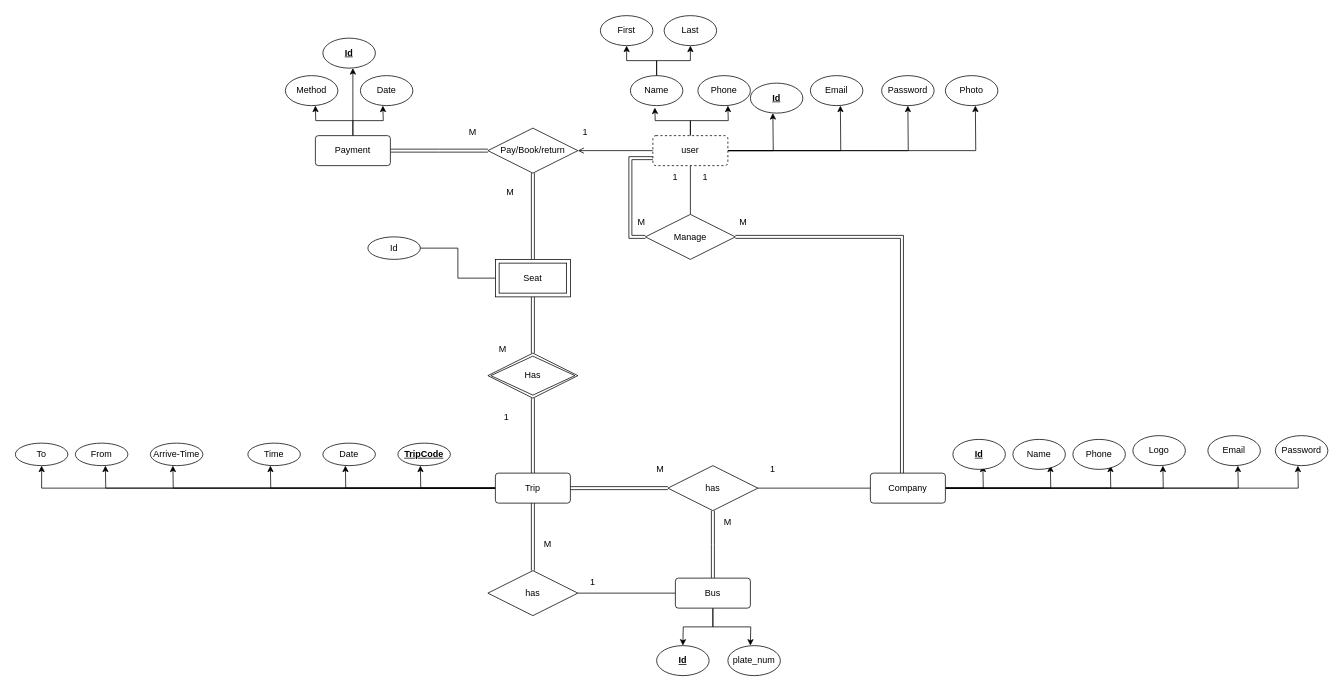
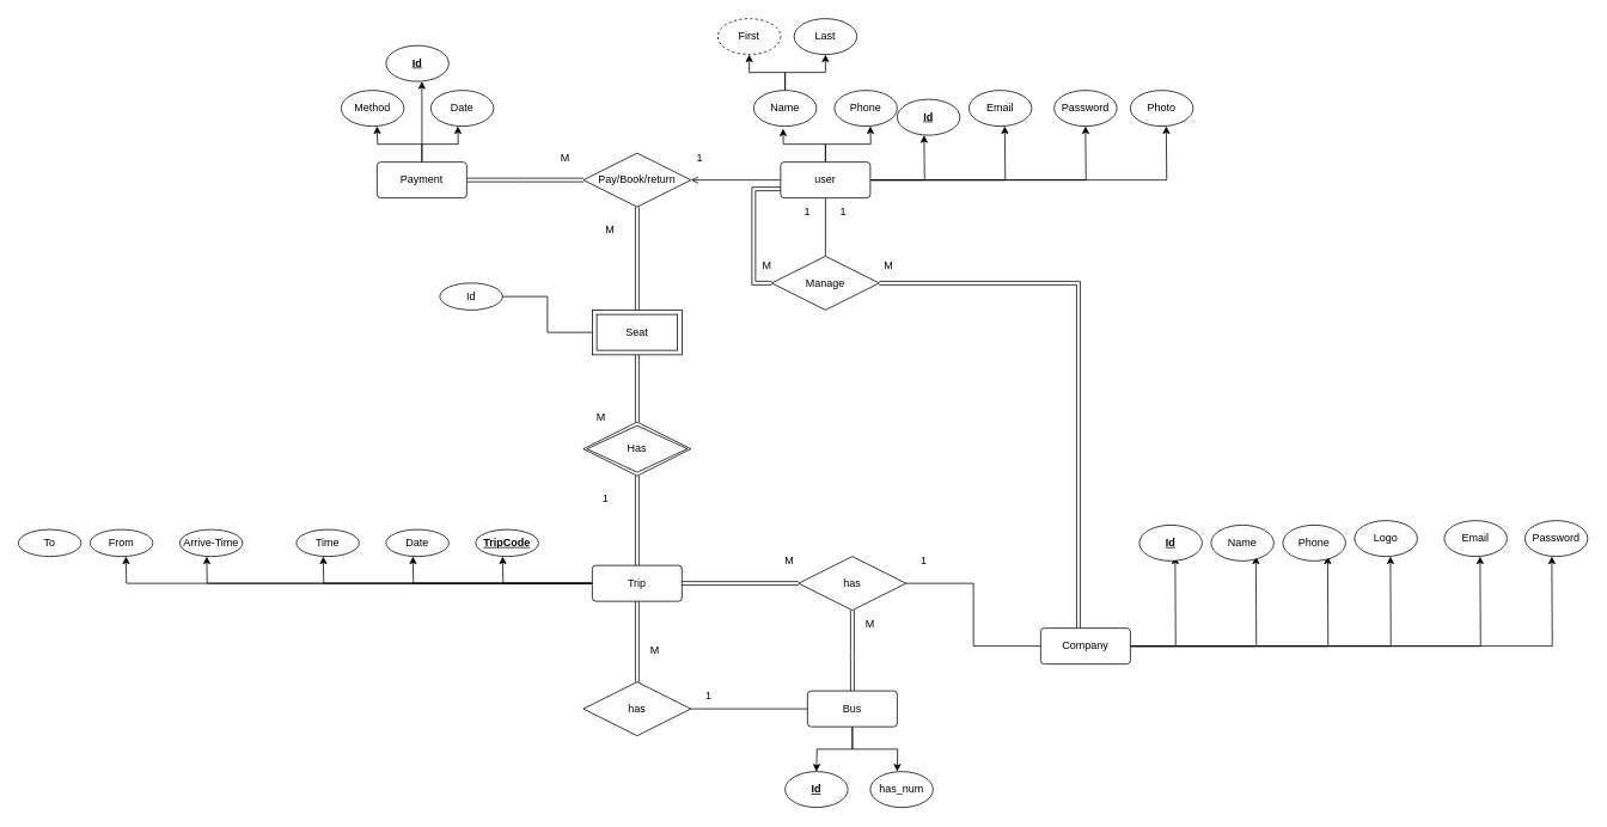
- <mxCell id="64" value="First" style="ellipse;whiteSpace=wrap;html=1;" parent="1" vertex="1"><mxGeometry x="800" y="20" width="70" height="40" as="geometry" /></mxCell>
+ <mxCell id="64" value="First" style="ellipse;whiteSpace=wrap;html=1;dashed=1;" parent="1" vertex="1"><mxGeometry x="800" y="20" width="70" height="40" as="geometry" /></mxCell>
- <mxCell id="10" value="user" style="rounded=1;arcSize=10;whiteSpace=wrap;html=1;align=center;dashed=1;" parent="1" vertex="1"><mxGeometry x="870" y="180" width="100" height="40" as="geometry" /></mxCell>
+ <mxCell id="10" value="user" style="rounded=1;arcSize=10;whiteSpace=wrap;html=1;align=center;" parent="1" vertex="1"><mxGeometry x="870" y="180" width="100" height="40" as="geometry" /></mxCell>
- <mxCell id="25" style="edgeStyle=orthogonalEdgeStyle;rounded=0;orthogonalLoop=1;jettySize=auto;html=1;" edge="1" parent="1" source="26" target="43"><mxGeometry relative="1" as="geometry" /></mxCell>
- <mxCell id="37" value="Company" style="rounded=1;arcSize=10;whiteSpace=wrap;html=1;align=center;" parent="1" vertex="1"><mxGeometry x="1160" y="630" width="100" height="40" as="geometry" /></mxCell>
+ <mxCell id="37" value="Company" style="rounded=1;arcSize=10;whiteSpace=wrap;html=1;align=center;" parent="1" vertex="1"><mxGeometry x="1160" y="700" width="100" height="40" as="geometry" /></mxCell>
- <mxCell id="91" value="plate_num" style="ellipse;whiteSpace=wrap;html=1;" vertex="1" parent="1"><mxGeometry x="970" y="860" width="70" height="40" as="geometry" /></mxCell>
+ <mxCell id="91" value="has_num" style="ellipse;whiteSpace=wrap;html=1;" vertex="1" parent="1"><mxGeometry x="970" y="860" width="70" height="40" as="geometry" /></mxCell>
